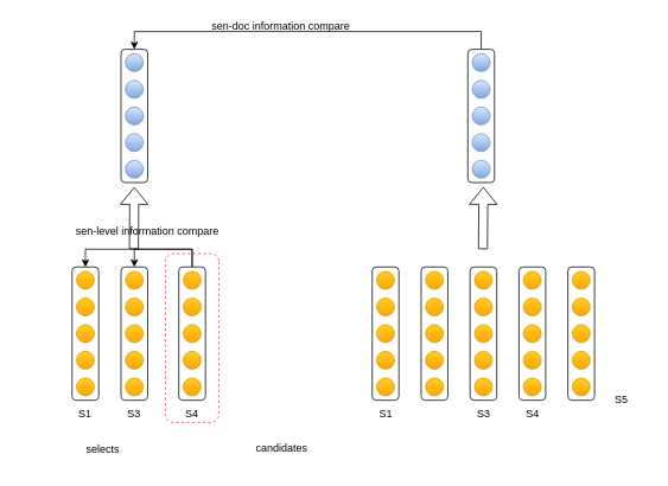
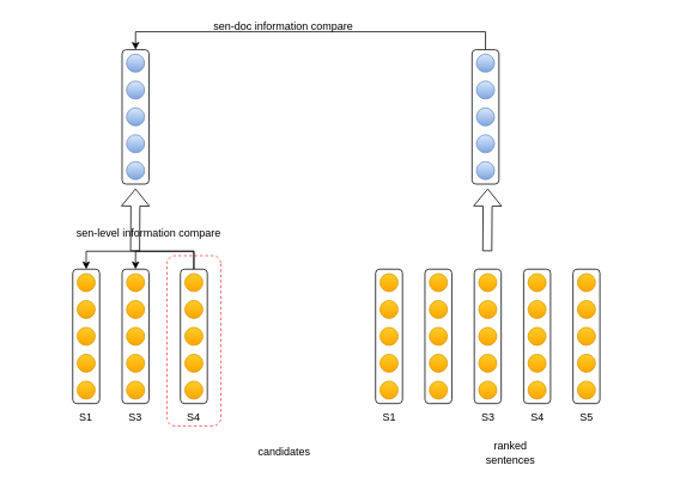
- <mxCell id="32" value="S5" style="text;html=1;strokeColor=none;fillColor=none;align=center;verticalAlign=middle;whiteSpace=wrap;rounded=0;" vertex="1" parent="1"><mxGeometry x="677.5" y="440" width="40" height="20" as="geometry" /></mxCell>
+ <mxCell id="32" value="S5" style="text;html=1;strokeColor=none;fillColor=none;align=center;verticalAlign=middle;whiteSpace=wrap;rounded=0;" vertex="1" parent="1"><mxGeometry x="632.5" y="455" width="40" height="20" as="geometry" /></mxCell>
- <mxCell id="54" value="selects" style="text;html=1;strokeColor=none;fillColor=none;align=center;verticalAlign=middle;whiteSpace=wrap;rounded=0;" vertex="1" parent="1"><mxGeometry x="70" y="485" width="90" height="40" as="geometry" /></mxCell>
+ <mxCell id="39" value="ranked sentences" style="text;html=1;strokeColor=none;fillColor=none;align=center;verticalAlign=middle;whiteSpace=wrap;rounded=0;" vertex="1" parent="1"><mxGeometry x="522.5" y="485" width="90" height="40" as="geometry" /></mxCell>
